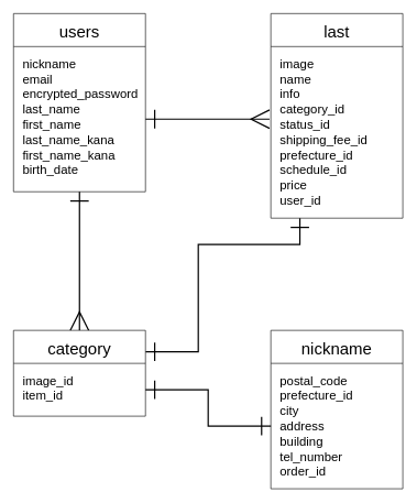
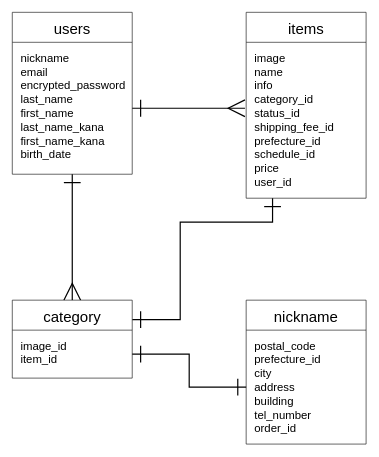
- <mxCell id="5" value="last" style="swimlane;fontStyle=0;childLayout=stackLayout;horizontal=1;startSize=50;horizontalStack=0;resizeParent=1;resizeParentMax=0;resizeLast=0;collapsible=1;marginBottom=0;align=center;fontSize=25;" parent="1" vertex="1"><mxGeometry x="410" y="20" width="200" height="310" as="geometry" /></mxCell>
+ <mxCell id="5" value="items" style="swimlane;fontStyle=0;childLayout=stackLayout;horizontal=1;startSize=50;horizontalStack=0;resizeParent=1;resizeParentMax=0;resizeLast=0;collapsible=1;marginBottom=0;align=center;fontSize=25;" parent="1" vertex="1"><mxGeometry x="410" y="20" width="200" height="310" as="geometry" /></mxCell>
